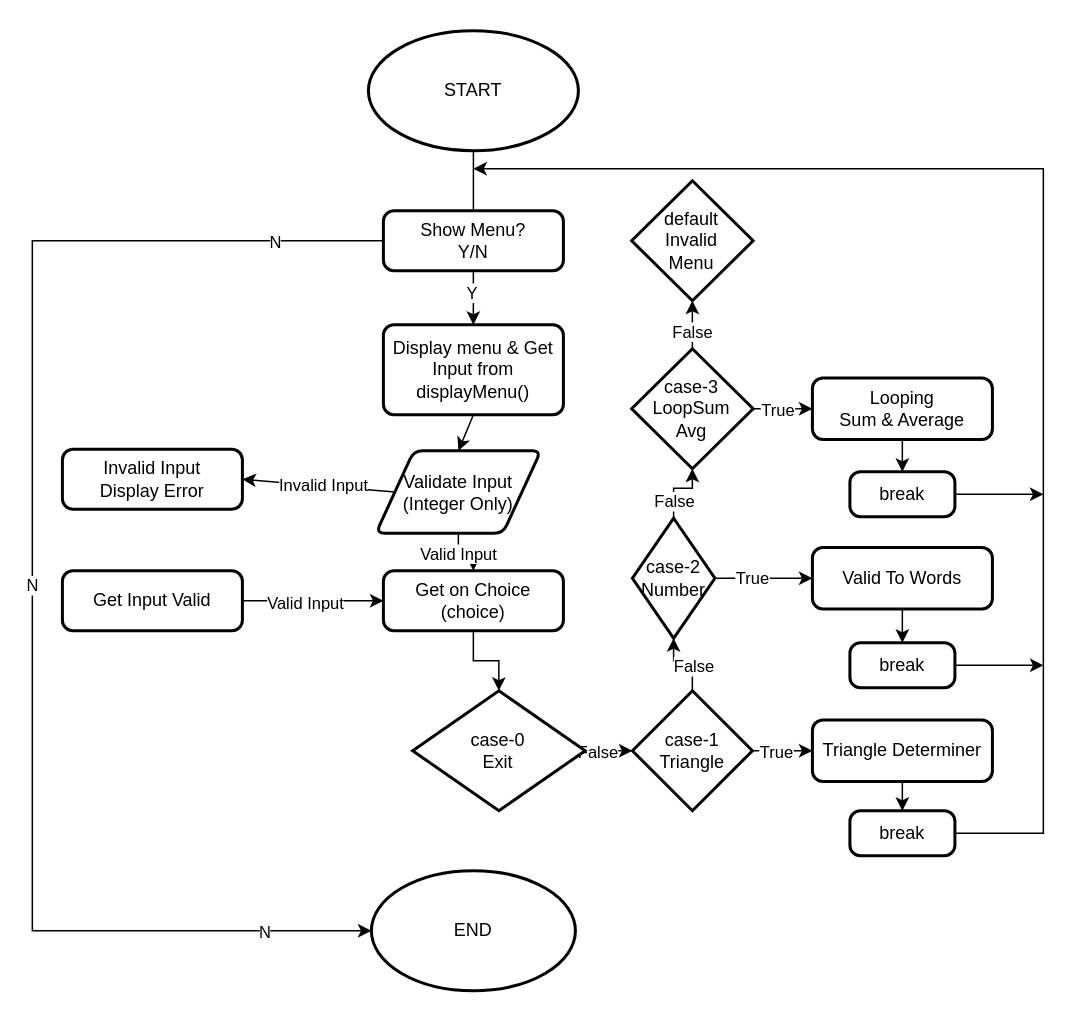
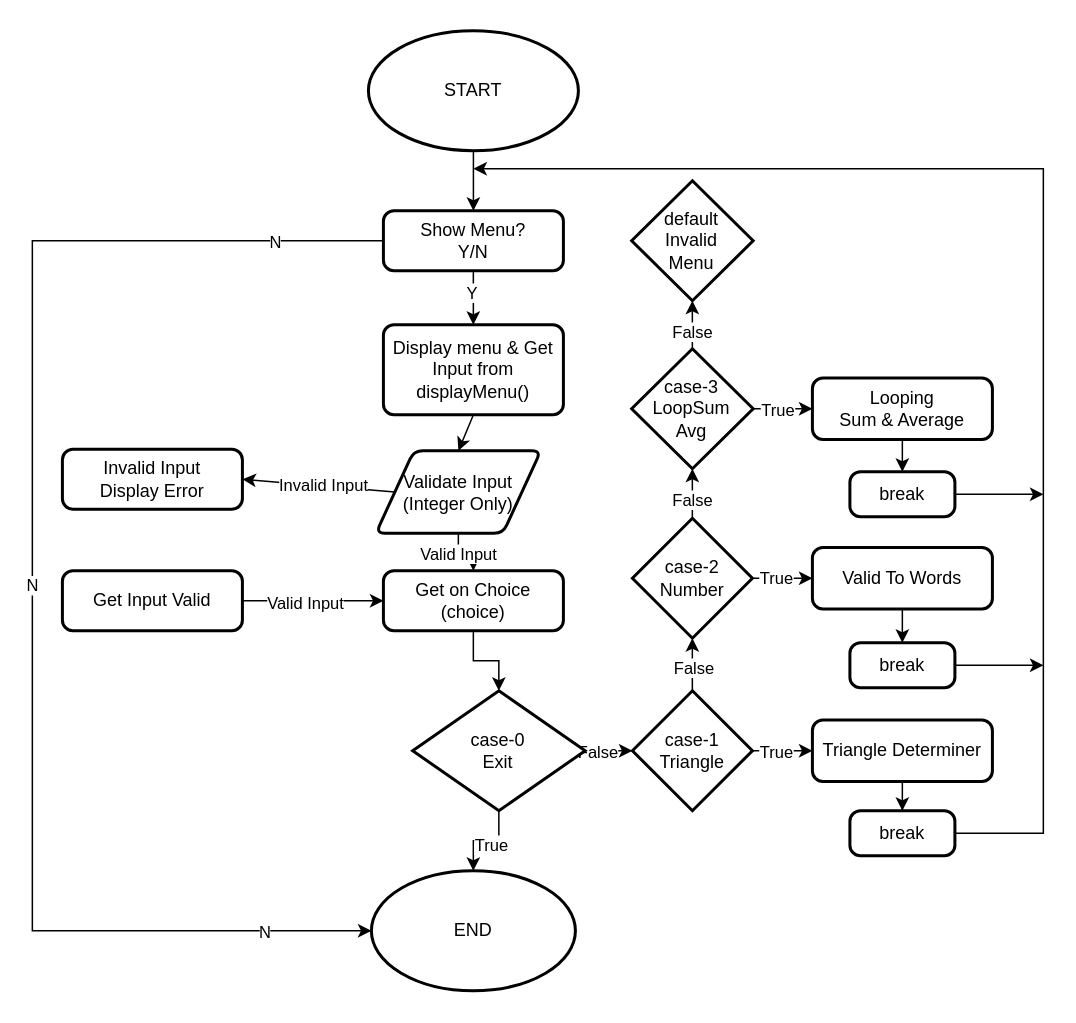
- <mxCell id="10" value="" style="endArrow=none;html=1;rounded=0;entryX=0.5;entryY=0;entryDx=0;entryDy=0;exitX=0.5;exitY=1;exitDx=0;exitDy=0;exitPerimeter=0;" parent="1" source="2" target="34" edge="1"><mxGeometry width="50" height="50" relative="1" as="geometry"><mxPoint x="204.94" y="140" as="sourcePoint" /><mxPoint x="254.94" y="90" as="targetPoint" /></mxGeometry></mxCell>
+ <mxCell id="10" value="" style="endArrow=classic;html=1;rounded=0;entryX=0.5;entryY=0;entryDx=0;entryDy=0;exitX=0.5;exitY=1;exitDx=0;exitDy=0;exitPerimeter=0;" parent="1" source="2" target="34" edge="1"><mxGeometry width="50" height="50" relative="1" as="geometry"><mxPoint x="204.94" y="140" as="sourcePoint" /><mxPoint x="254.94" y="90" as="targetPoint" /></mxGeometry></mxCell>
- <mxCell id="26" value="case-2&lt;br&gt;Number" style="strokeWidth=2;html=1;shape=mxgraph.flowchart.decision;whiteSpace=wrap;" parent="1" vertex="1"><mxGeometry x="420.94" y="345" width="55" height="80" as="geometry" /></mxCell>
+ <mxCell id="26" value="case-2&lt;br&gt;Number" style="strokeWidth=2;html=1;shape=mxgraph.flowchart.decision;whiteSpace=wrap;" parent="1" vertex="1"><mxGeometry x="420.94" y="345" width="80" height="80" as="geometry" /></mxCell>
+ <mxCell id="27" value="" style="edgeStyle=orthogonalEdgeStyle;rounded=0;orthogonalLoop=1;jettySize=auto;html=1;" edge="1" parent="1" source="31" target="35"><mxGeometry relative="1" as="geometry" /></mxCell>
+ <mxCell id="28" value="True" style="edgeLabel;html=1;align=center;verticalAlign=middle;resizable=0;points=[];" vertex="1" connectable="0" parent="27"><mxGeometry x="-0.263" y="2" relative="1" as="geometry"><mxPoint x="-4" as="offset" /></mxGeometry></mxCell>
